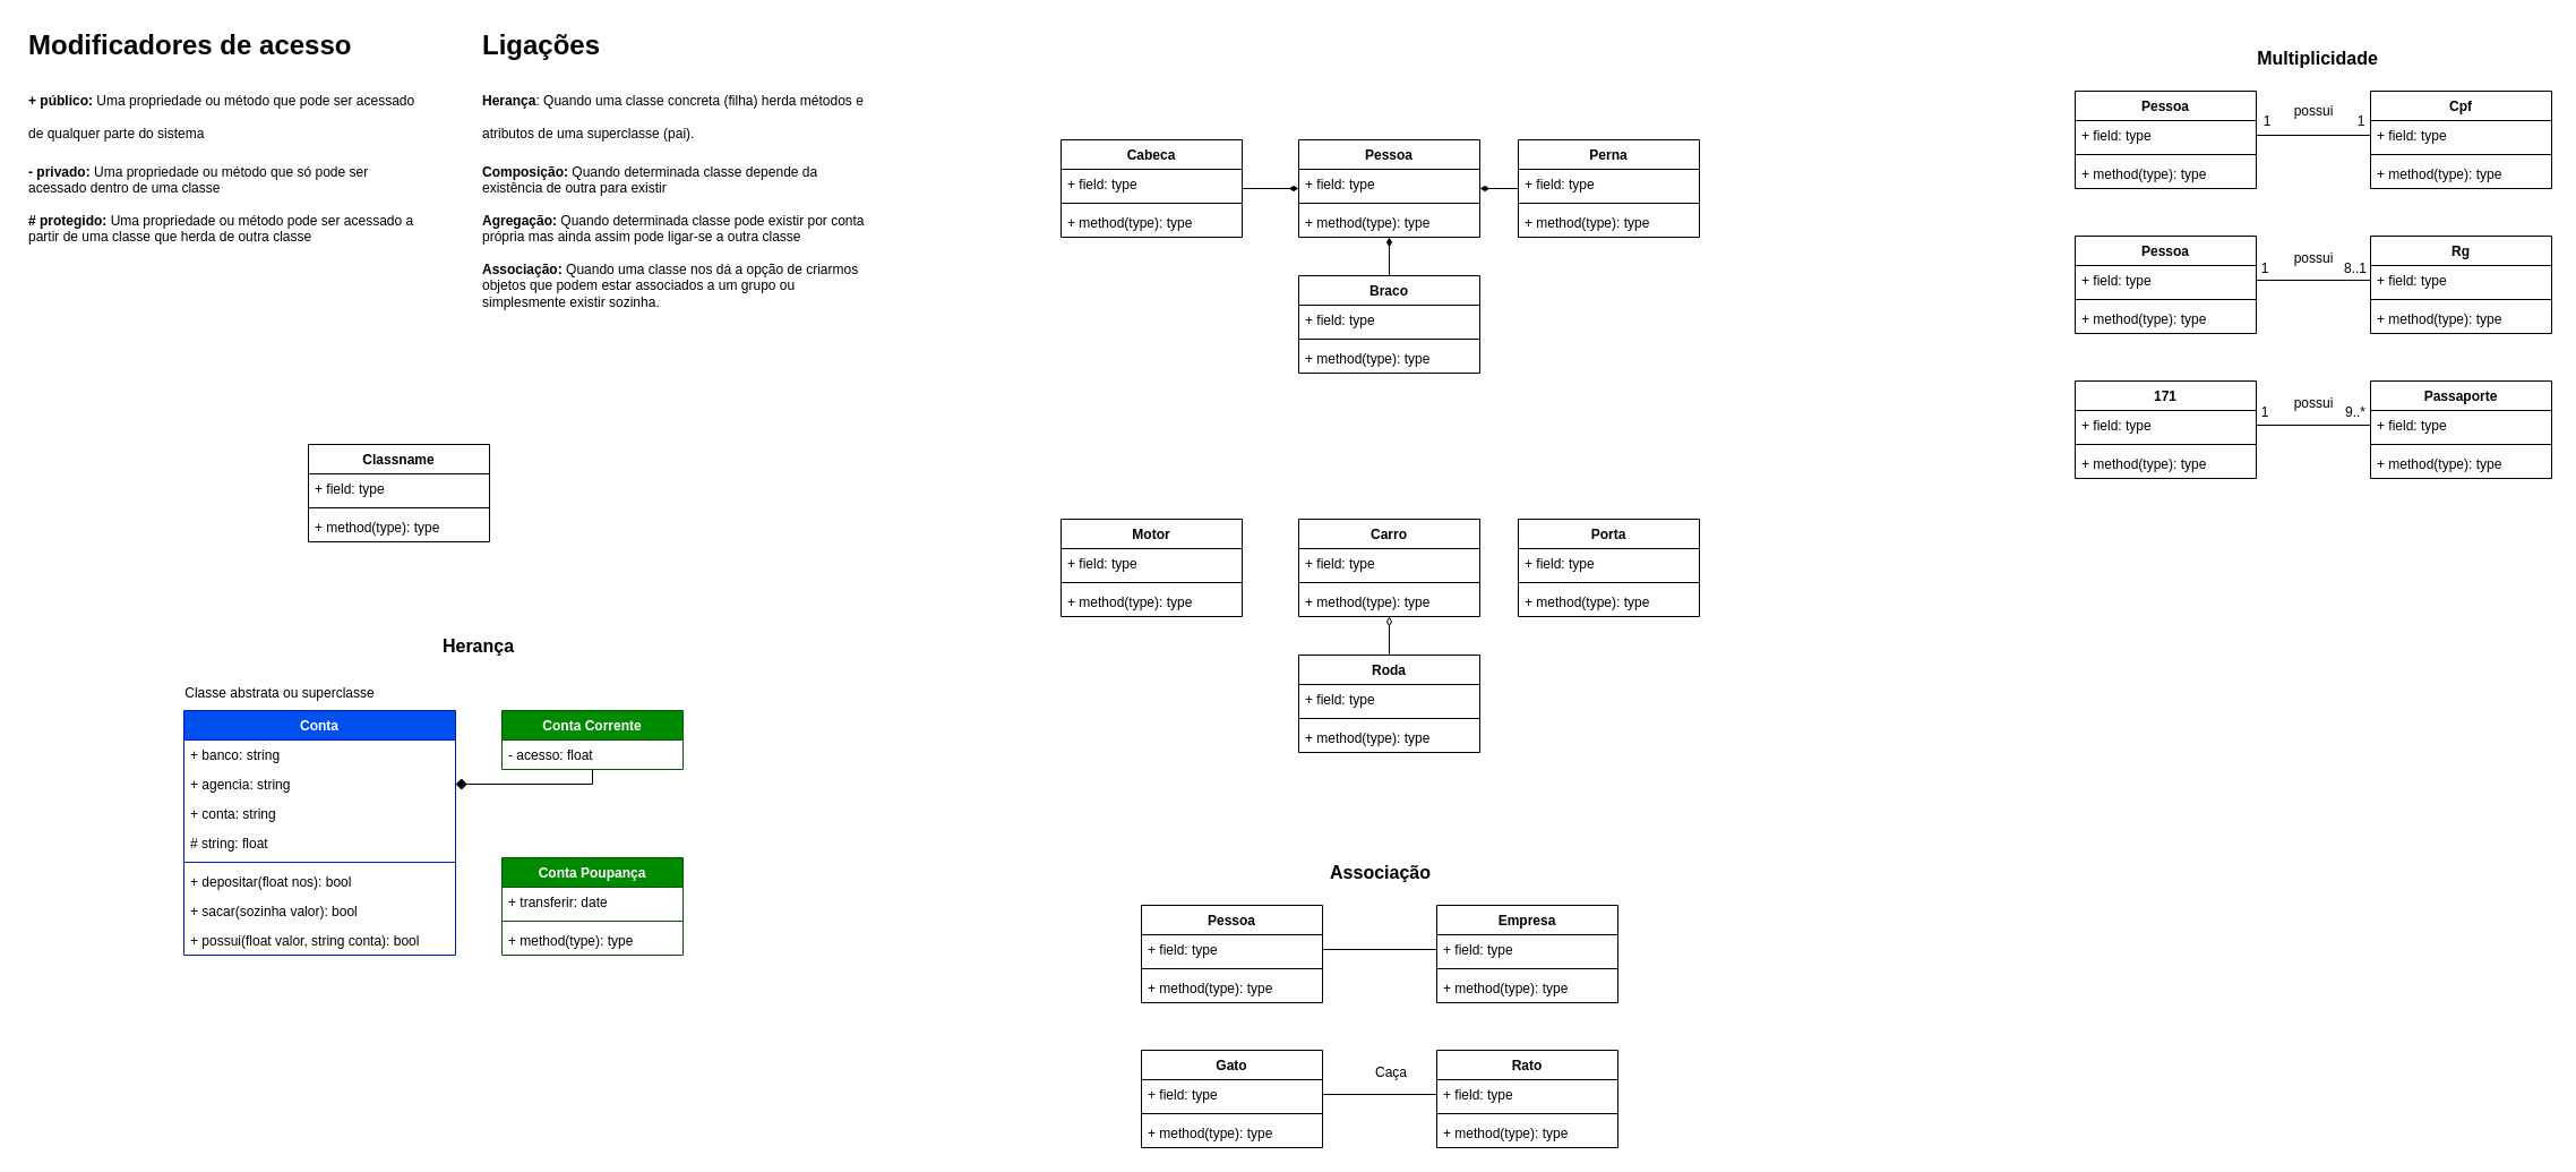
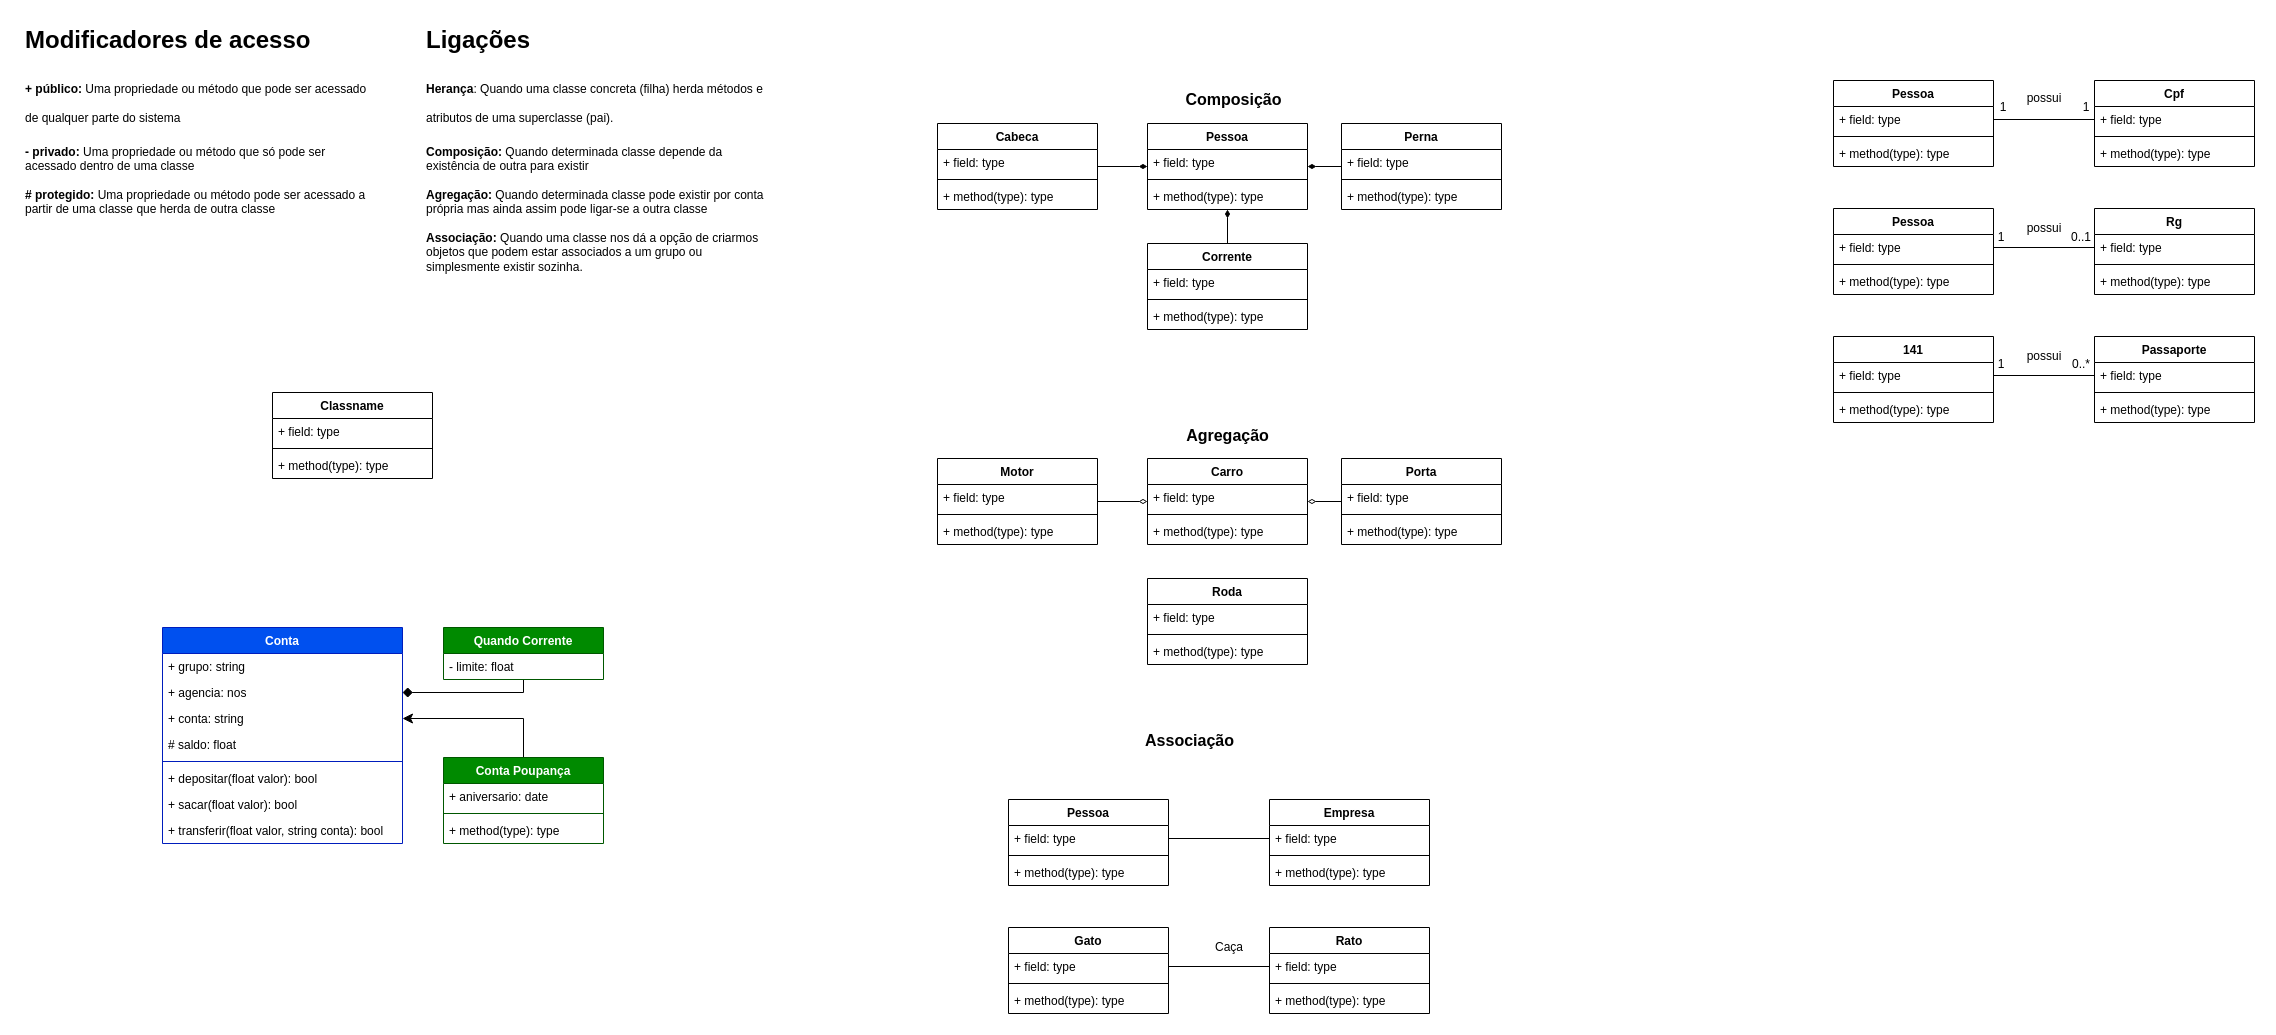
- <mxCell id="103" value="&lt;font style=&quot;font-size: 16px;&quot;&gt;Multiplicidade&lt;/font&gt;" style="text;align=center;fontStyle=1;verticalAlign=middle;spacingLeft=3;spacingRight=3;strokeColor=none;rotatable=0;points=[[0,0.5],[1,0.5]];portConstraint=eastwest;html=1;" vertex="1" parent="1"><mxGeometry x="1993" y="38" width="108" height="26" as="geometry" /></mxCell>
+ <mxCell id="27" value="&lt;font style=&quot;font-size: 16px;&quot;&gt;Composição&lt;/font&gt;" style="text;align=center;fontStyle=1;verticalAlign=middle;spacingLeft=3;spacingRight=3;rotatable=0;points=[[0,0.5],[1,0.5]];portConstraint=eastwest;html=1;" vertex="1" parent="1"><mxGeometry x="1182.5" y="86" width="101" height="26" as="geometry" /></mxCell>
- <mxCell id="121" value="8..1" style="text;html=1;strokeColor=none;fillColor=none;align=center;verticalAlign=middle;whiteSpace=wrap;rounded=0;" vertex="1" parent="1"><mxGeometry x="2068" y="226" width="26" height="21" as="geometry" /></mxCell>
+ <mxCell id="121" value="0..1" style="text;html=1;strokeColor=none;fillColor=none;align=center;verticalAlign=middle;whiteSpace=wrap;rounded=0;" vertex="1" parent="1"><mxGeometry x="2068" y="226" width="26" height="21" as="geometry" /></mxCell>
- <mxCell id="38" value="Braco" style="swimlane;fontStyle=1;align=center;verticalAlign=top;childLayout=stackLayout;horizontal=1;startSize=26;horizontalStack=0;resizeParent=1;resizeParentMax=0;resizeLast=0;collapsible=1;marginBottom=0;whiteSpace=wrap;html=1;" vertex="1" parent="1"><mxGeometry x="1147" y="243" width="160" height="86" as="geometry" /></mxCell>
+ <mxCell id="38" value="Corrente" style="swimlane;fontStyle=1;align=center;verticalAlign=top;childLayout=stackLayout;horizontal=1;startSize=26;horizontalStack=0;resizeParent=1;resizeParentMax=0;resizeLast=0;collapsible=1;marginBottom=0;whiteSpace=wrap;html=1;" vertex="1" parent="1"><mxGeometry x="1147" y="243" width="160" height="86" as="geometry" /></mxCell>
- <mxCell id="108" value="171" style="swimlane;fontStyle=1;align=center;verticalAlign=top;childLayout=stackLayout;horizontal=1;startSize=26;horizontalStack=0;resizeParent=1;resizeParentMax=0;resizeLast=0;collapsible=1;marginBottom=0;whiteSpace=wrap;html=1;" vertex="1" parent="1"><mxGeometry x="1833" y="336" width="160" height="86" as="geometry" /></mxCell>
+ <mxCell id="108" value="141" style="swimlane;fontStyle=1;align=center;verticalAlign=top;childLayout=stackLayout;horizontal=1;startSize=26;horizontalStack=0;resizeParent=1;resizeParentMax=0;resizeLast=0;collapsible=1;marginBottom=0;whiteSpace=wrap;html=1;" vertex="1" parent="1"><mxGeometry x="1833" y="336" width="160" height="86" as="geometry" /></mxCell>
- <mxCell id="122" value="9..*" style="text;html=1;strokeColor=none;fillColor=none;align=center;verticalAlign=middle;whiteSpace=wrap;rounded=0;" vertex="1" parent="1"><mxGeometry x="2068" y="353" width="26" height="21" as="geometry" /></mxCell>
+ <mxCell id="122" value="0..*" style="text;html=1;strokeColor=none;fillColor=none;align=center;verticalAlign=middle;whiteSpace=wrap;rounded=0;" vertex="1" parent="1"><mxGeometry x="2068" y="353" width="26" height="21" as="geometry" /></mxCell>
+ <mxCell id="47" value="&lt;font style=&quot;font-size: 16px;&quot;&gt;Agregação&lt;/font&gt;" style="text;align=center;fontStyle=1;verticalAlign=middle;spacingLeft=3;spacingRight=3;strokeColor=none;rotatable=0;points=[[0,0.5],[1,0.5]];portConstraint=eastwest;html=1;" vertex="1" parent="1"><mxGeometry x="1176.5" y="422" width="101" height="26" as="geometry" /></mxCell>
+ <mxCell id="48" style="edgeStyle=orthogonalEdgeStyle;rounded=0;orthogonalLoop=1;jettySize=auto;html=1;entryX=0;entryY=0.5;entryDx=0;entryDy=0;endArrow=diamondThin;endFill=0;" edge="1" parent="1" source="49" target="53"><mxGeometry relative="1" as="geometry" /></mxCell>
+ <mxCell id="62" style="edgeStyle=orthogonalEdgeStyle;rounded=0;orthogonalLoop=1;jettySize=auto;html=1;entryX=1;entryY=0.5;entryDx=0;entryDy=0;endArrow=diamondThin;endFill=0;" edge="1" parent="1" source="63" target="53"><mxGeometry relative="1" as="geometry" /></mxCell>
- <mxCell id="57" style="edgeStyle=orthogonalEdgeStyle;rounded=0;orthogonalLoop=1;jettySize=auto;html=1;entryX=0.5;entryY=1;entryDx=0;entryDy=0;endArrow=diamondThin;endFill=0;" edge="1" parent="1" source="58" target="53"><mxGeometry relative="1" as="geometry" /></mxCell>
- <mxCell id="17" value="&lt;font style=&quot;font-size: 16px;&quot;&gt;Herança&lt;/font&gt;" style="text;align=center;fontStyle=1;verticalAlign=middle;spacingLeft=3;spacingRight=3;strokeColor=none;rotatable=0;points=[[0,0.5],[1,0.5]];portConstraint=eastwest;html=1;" vertex="1" parent="1"><mxGeometry x="382" y="557" width="80" height="26" as="geometry" /></mxCell>
- <mxCell id="18" value="Classe abstrata ou superclasse" style="text;html=1;strokeColor=none;fillColor=none;align=center;verticalAlign=middle;whiteSpace=wrap;rounded=0;" vertex="1" parent="1"><mxGeometry x="162" y="597" width="170" height="30" as="geometry" /></mxCell>
- <mxCell id="20" value="Conta Corrente" style="swimlane;fontStyle=1;align=center;verticalAlign=top;childLayout=stackLayout;horizontal=1;startSize=26;horizontalStack=0;resizeParent=1;resizeParentMax=0;resizeLast=0;collapsible=1;marginBottom=0;whiteSpace=wrap;html=1;fillColor=#008a00;fontColor=#ffffff;strokeColor=#005700;" vertex="1" parent="1"><mxGeometry x="443" y="627" width="160" height="52" as="geometry" /></mxCell>
+ <mxCell id="20" value="Quando Corrente" style="swimlane;fontStyle=1;align=center;verticalAlign=top;childLayout=stackLayout;horizontal=1;startSize=26;horizontalStack=0;resizeParent=1;resizeParentMax=0;resizeLast=0;collapsible=1;marginBottom=0;whiteSpace=wrap;html=1;fillColor=#008a00;fontColor=#ffffff;strokeColor=#005700;" vertex="1" parent="1"><mxGeometry x="443" y="627" width="160" height="52" as="geometry" /></mxCell>
- <mxCell id="9" value="+ banco: string" style="text;strokeColor=none;fillColor=none;align=left;verticalAlign=top;spacingLeft=4;spacingRight=4;overflow=hidden;rotatable=0;points=[[0,0.5],[1,0.5]];portConstraint=eastwest;whiteSpace=wrap;html=1;" vertex="1" parent="8"><mxGeometry y="26" width="240" height="26" as="geometry" /></mxCell>
+ <mxCell id="9" value="+ grupo: string" style="text;strokeColor=none;fillColor=none;align=left;verticalAlign=top;spacingLeft=4;spacingRight=4;overflow=hidden;rotatable=0;points=[[0,0.5],[1,0.5]];portConstraint=eastwest;whiteSpace=wrap;html=1;" vertex="1" parent="8"><mxGeometry y="26" width="240" height="26" as="geometry" /></mxCell>
- <mxCell id="21" value="- acesso: float" style="text;strokeColor=none;fillColor=none;align=left;verticalAlign=top;spacingLeft=4;spacingRight=4;overflow=hidden;rotatable=0;points=[[0,0.5],[1,0.5]];portConstraint=eastwest;whiteSpace=wrap;html=1;" vertex="1" parent="20"><mxGeometry y="26" width="160" height="26" as="geometry" /></mxCell>
+ <mxCell id="21" value="- limite: float" style="text;strokeColor=none;fillColor=none;align=left;verticalAlign=top;spacingLeft=4;spacingRight=4;overflow=hidden;rotatable=0;points=[[0,0.5],[1,0.5]];portConstraint=eastwest;whiteSpace=wrap;html=1;" vertex="1" parent="20"><mxGeometry y="26" width="160" height="26" as="geometry" /></mxCell>
- <mxCell id="10" value="+ agencia: string" style="text;strokeColor=none;fillColor=none;align=left;verticalAlign=top;spacingLeft=4;spacingRight=4;overflow=hidden;rotatable=0;points=[[0,0.5],[1,0.5]];portConstraint=eastwest;whiteSpace=wrap;html=1;" vertex="1" parent="8"><mxGeometry y="52" width="240" height="26" as="geometry" /></mxCell>
+ <mxCell id="10" value="+ agencia: nos" style="text;strokeColor=none;fillColor=none;align=left;verticalAlign=top;spacingLeft=4;spacingRight=4;overflow=hidden;rotatable=0;points=[[0,0.5],[1,0.5]];portConstraint=eastwest;whiteSpace=wrap;html=1;" vertex="1" parent="8"><mxGeometry y="52" width="240" height="26" as="geometry" /></mxCell>
+ <mxCell id="22" style="edgeStyle=orthogonalEdgeStyle;rounded=0;orthogonalLoop=1;jettySize=auto;html=1;entryX=1;entryY=0.5;entryDx=0;entryDy=0;endSize=8;" edge="1" parent="1" source="23" target="11"><mxGeometry relative="1" as="geometry" /></mxCell>
- <mxCell id="12" value="# string: float" style="text;strokeColor=none;fillColor=none;align=left;verticalAlign=top;spacingLeft=4;spacingRight=4;overflow=hidden;rotatable=0;points=[[0,0.5],[1,0.5]];portConstraint=eastwest;whiteSpace=wrap;html=1;" vertex="1" parent="8"><mxGeometry y="104" width="240" height="26" as="geometry" /></mxCell>
+ <mxCell id="12" value="# saldo: float" style="text;strokeColor=none;fillColor=none;align=left;verticalAlign=top;spacingLeft=4;spacingRight=4;overflow=hidden;rotatable=0;points=[[0,0.5],[1,0.5]];portConstraint=eastwest;whiteSpace=wrap;html=1;" vertex="1" parent="8"><mxGeometry y="104" width="240" height="26" as="geometry" /></mxCell>
- <mxCell id="83" value="&lt;font style=&quot;font-size: 16px;&quot;&gt;Associação&lt;/font&gt;" style="text;align=center;fontStyle=1;verticalAlign=middle;spacingLeft=3;spacingRight=3;strokeColor=none;rotatable=0;points=[[0,0.5],[1,0.5]];portConstraint=eastwest;html=1;" vertex="1" parent="1"><mxGeometry x="1168" y="757" width="101" height="26" as="geometry" /></mxCell>
+ <mxCell id="83" value="&lt;font style=&quot;font-size: 16px;&quot;&gt;Associação&lt;/font&gt;" style="text;align=center;fontStyle=1;verticalAlign=middle;spacingLeft=3;spacingRight=3;strokeColor=none;rotatable=0;points=[[0,0.5],[1,0.5]];portConstraint=eastwest;html=1;" vertex="1" parent="1"><mxGeometry x="1138" y="727" width="101" height="26" as="geometry" /></mxCell>
- <mxCell id="14" value="+ depositar(float nos): bool" style="text;strokeColor=none;fillColor=none;align=left;verticalAlign=top;spacingLeft=4;spacingRight=4;overflow=hidden;rotatable=0;points=[[0,0.5],[1,0.5]];portConstraint=eastwest;whiteSpace=wrap;html=1;" vertex="1" parent="8"><mxGeometry y="138" width="240" height="26" as="geometry" /></mxCell>
+ <mxCell id="14" value="+ depositar(float valor): bool" style="text;strokeColor=none;fillColor=none;align=left;verticalAlign=top;spacingLeft=4;spacingRight=4;overflow=hidden;rotatable=0;points=[[0,0.5],[1,0.5]];portConstraint=eastwest;whiteSpace=wrap;html=1;" vertex="1" parent="8"><mxGeometry y="138" width="240" height="26" as="geometry" /></mxCell>
- <mxCell id="24" value="+ transferir: date" style="text;strokeColor=none;fillColor=none;align=left;verticalAlign=top;spacingLeft=4;spacingRight=4;overflow=hidden;rotatable=0;points=[[0,0.5],[1,0.5]];portConstraint=eastwest;whiteSpace=wrap;html=1;" vertex="1" parent="23"><mxGeometry y="26" width="160" height="26" as="geometry" /></mxCell>
+ <mxCell id="24" value="+ aniversario: date" style="text;strokeColor=none;fillColor=none;align=left;verticalAlign=top;spacingLeft=4;spacingRight=4;overflow=hidden;rotatable=0;points=[[0,0.5],[1,0.5]];portConstraint=eastwest;whiteSpace=wrap;html=1;" vertex="1" parent="23"><mxGeometry y="26" width="160" height="26" as="geometry" /></mxCell>
- <mxCell id="15" value="+ sacar(sozinha valor): bool" style="text;strokeColor=none;fillColor=none;align=left;verticalAlign=top;spacingLeft=4;spacingRight=4;overflow=hidden;rotatable=0;points=[[0,0.5],[1,0.5]];portConstraint=eastwest;whiteSpace=wrap;html=1;" vertex="1" parent="8"><mxGeometry y="164" width="240" height="26" as="geometry" /></mxCell>
+ <mxCell id="15" value="+ sacar(float valor): bool" style="text;strokeColor=none;fillColor=none;align=left;verticalAlign=top;spacingLeft=4;spacingRight=4;overflow=hidden;rotatable=0;points=[[0,0.5],[1,0.5]];portConstraint=eastwest;whiteSpace=wrap;html=1;" vertex="1" parent="8"><mxGeometry y="164" width="240" height="26" as="geometry" /></mxCell>
- <mxCell id="16" value="+ possui(float valor, string conta): bool" style="text;strokeColor=none;fillColor=none;align=left;verticalAlign=top;spacingLeft=4;spacingRight=4;overflow=hidden;rotatable=0;points=[[0,0.5],[1,0.5]];portConstraint=eastwest;whiteSpace=wrap;html=1;" vertex="1" parent="8"><mxGeometry y="190" width="240" height="26" as="geometry" /></mxCell>
+ <mxCell id="16" value="+ transferir(float valor, string conta): bool" style="text;strokeColor=none;fillColor=none;align=left;verticalAlign=top;spacingLeft=4;spacingRight=4;overflow=hidden;rotatable=0;points=[[0,0.5],[1,0.5]];portConstraint=eastwest;whiteSpace=wrap;html=1;" vertex="1" parent="8"><mxGeometry y="190" width="240" height="26" as="geometry" /></mxCell>
